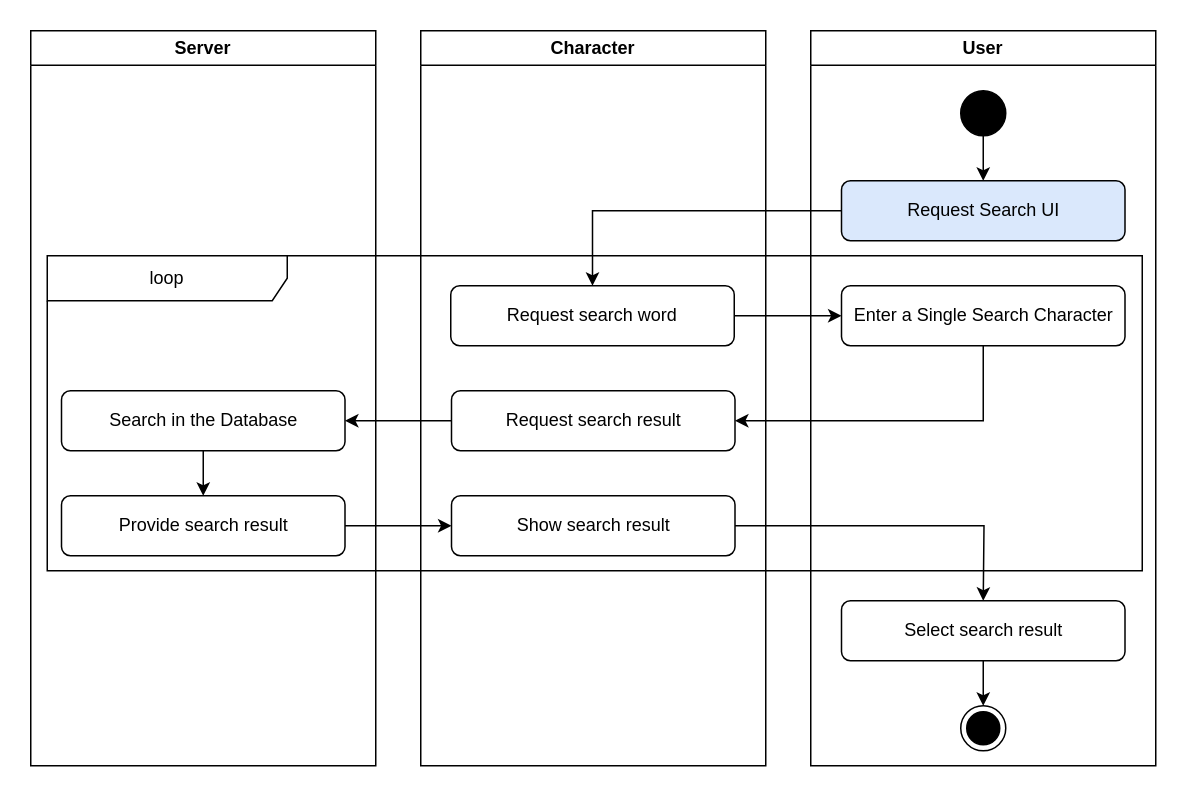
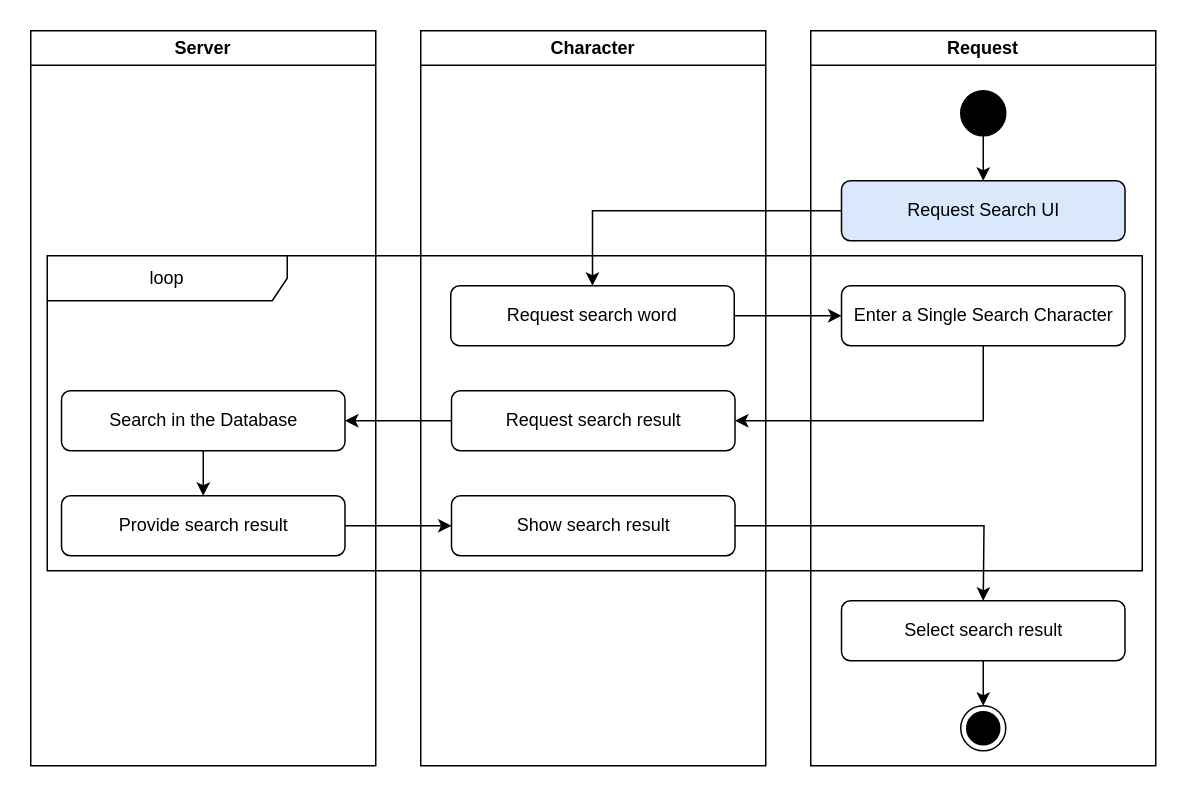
- <mxCell id="10" value="User" style="swimlane;whiteSpace=wrap;html=1;" parent="1" vertex="1"><mxGeometry x="540" y="20" width="230" height="490" as="geometry" /></mxCell>
+ <mxCell id="10" value="Request" style="swimlane;whiteSpace=wrap;html=1;" parent="1" vertex="1"><mxGeometry x="540" y="20" width="230" height="490" as="geometry" /></mxCell>
